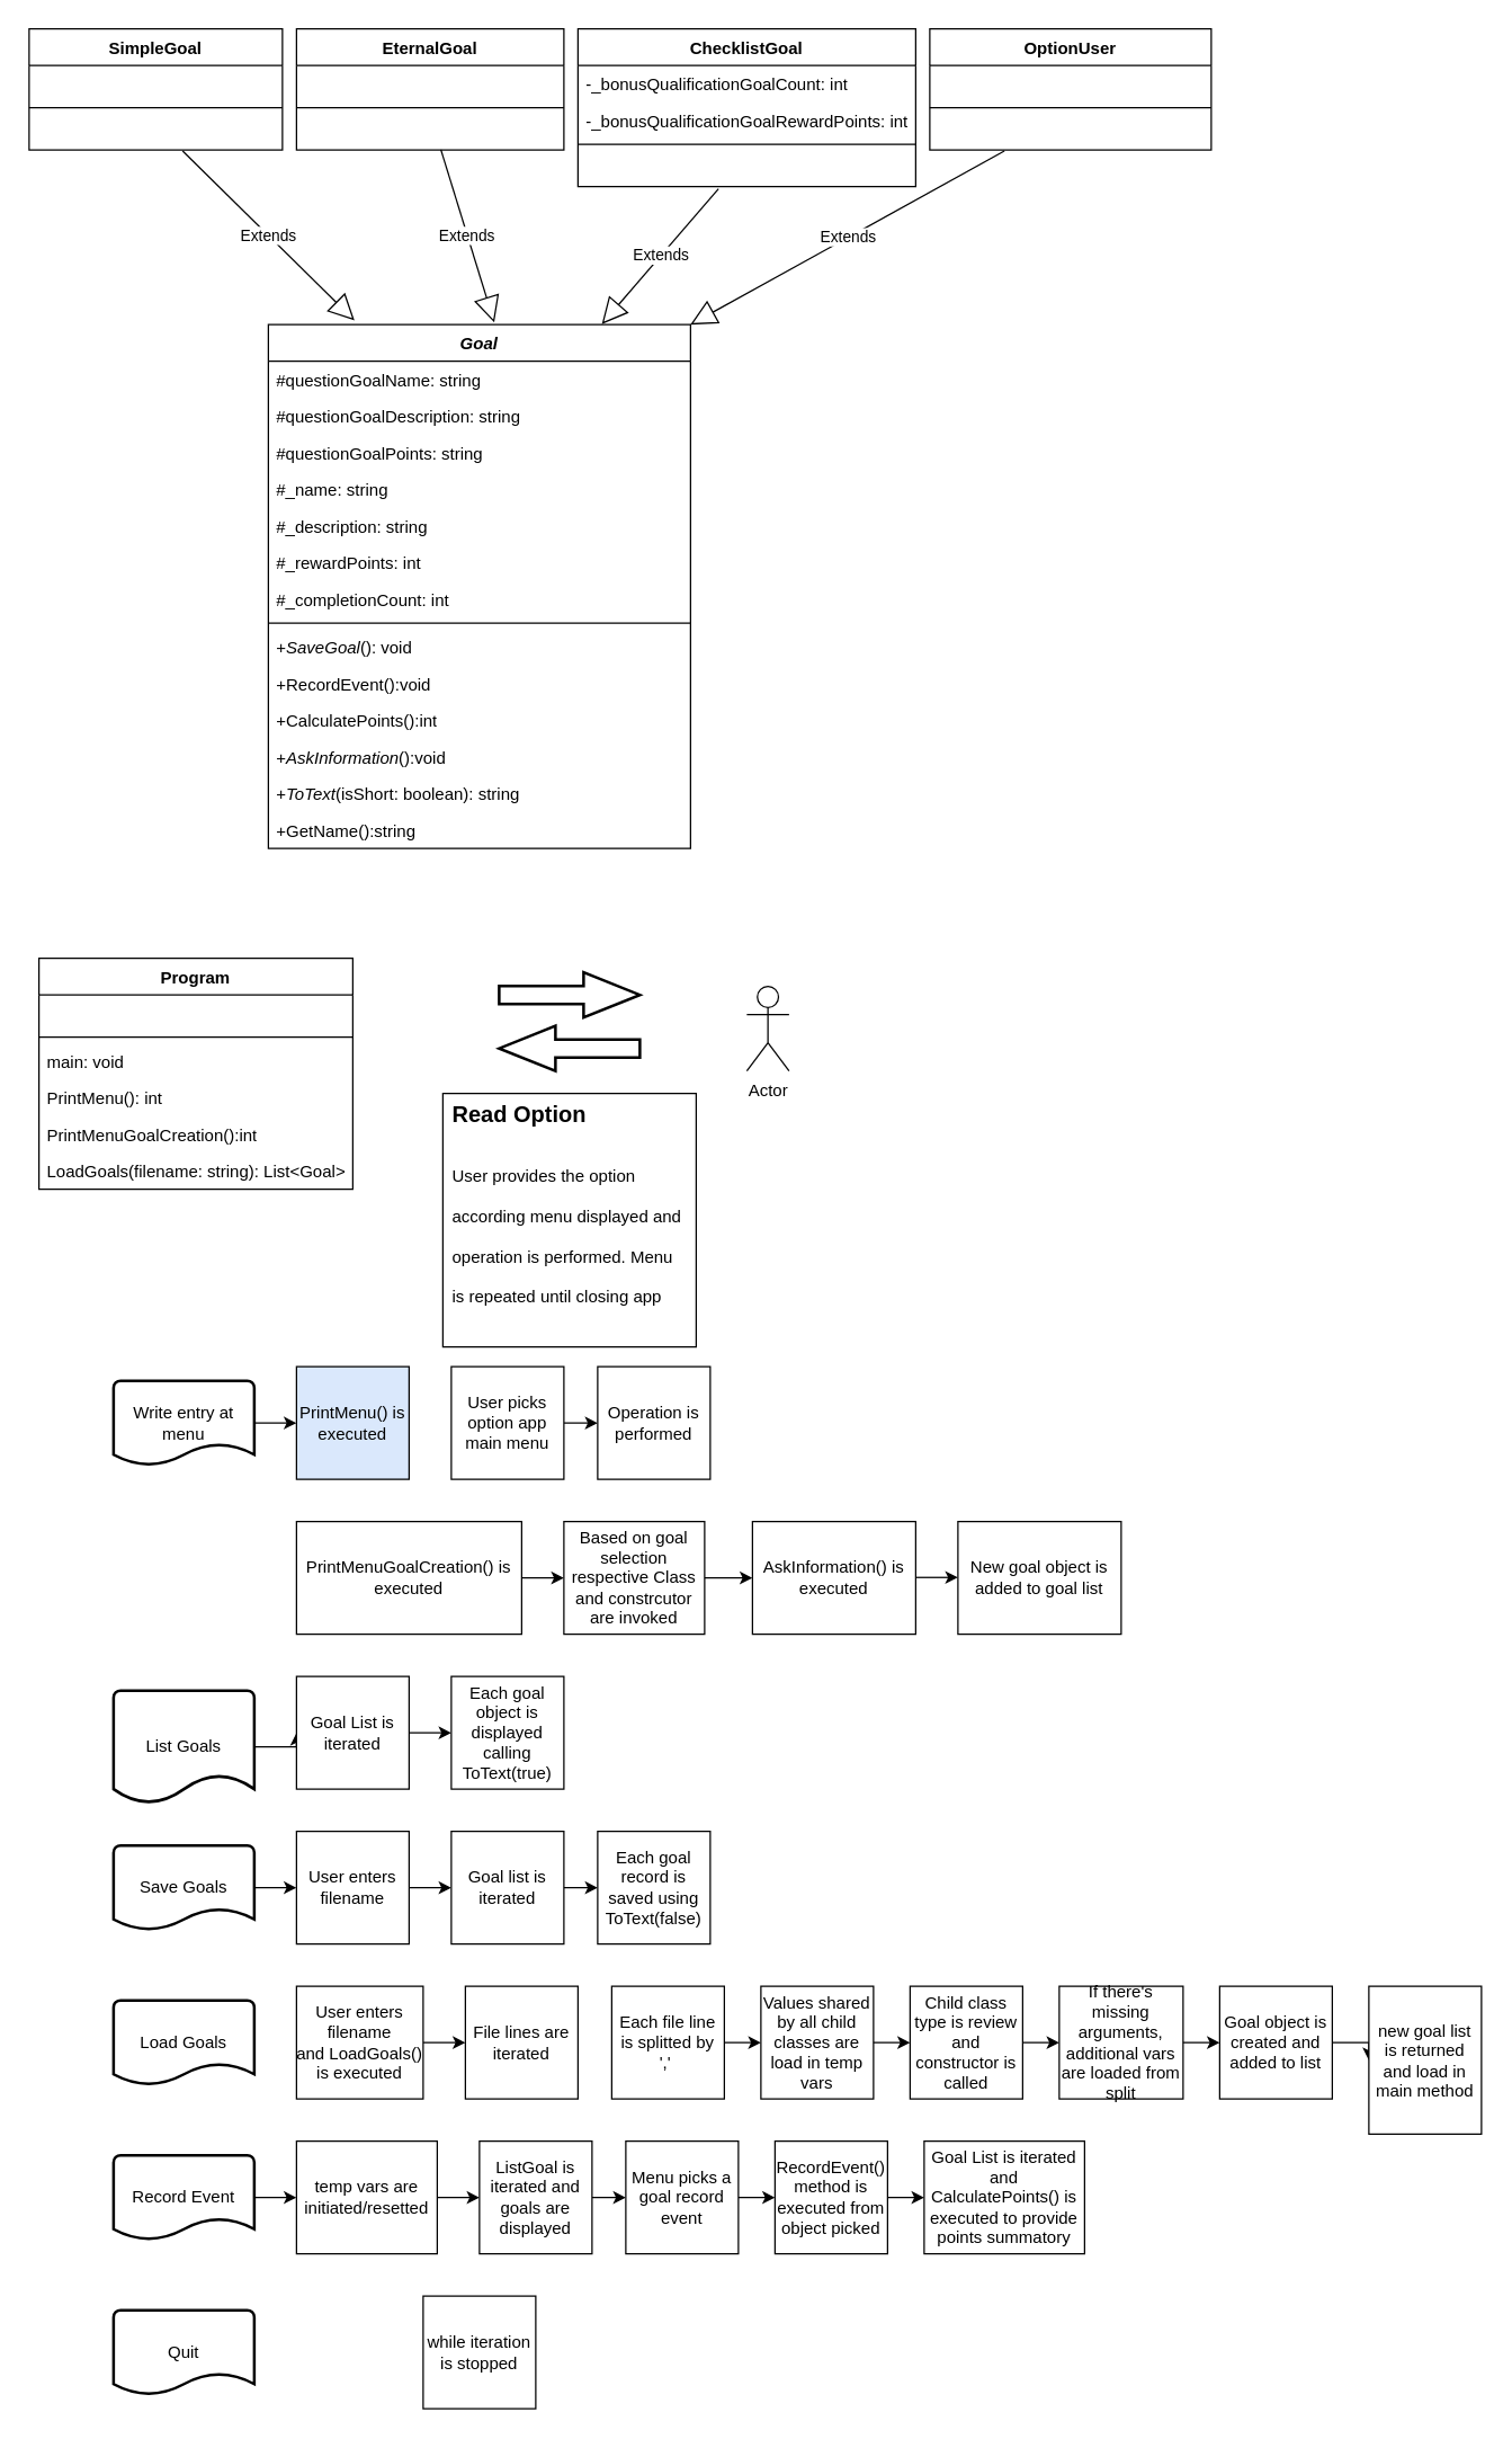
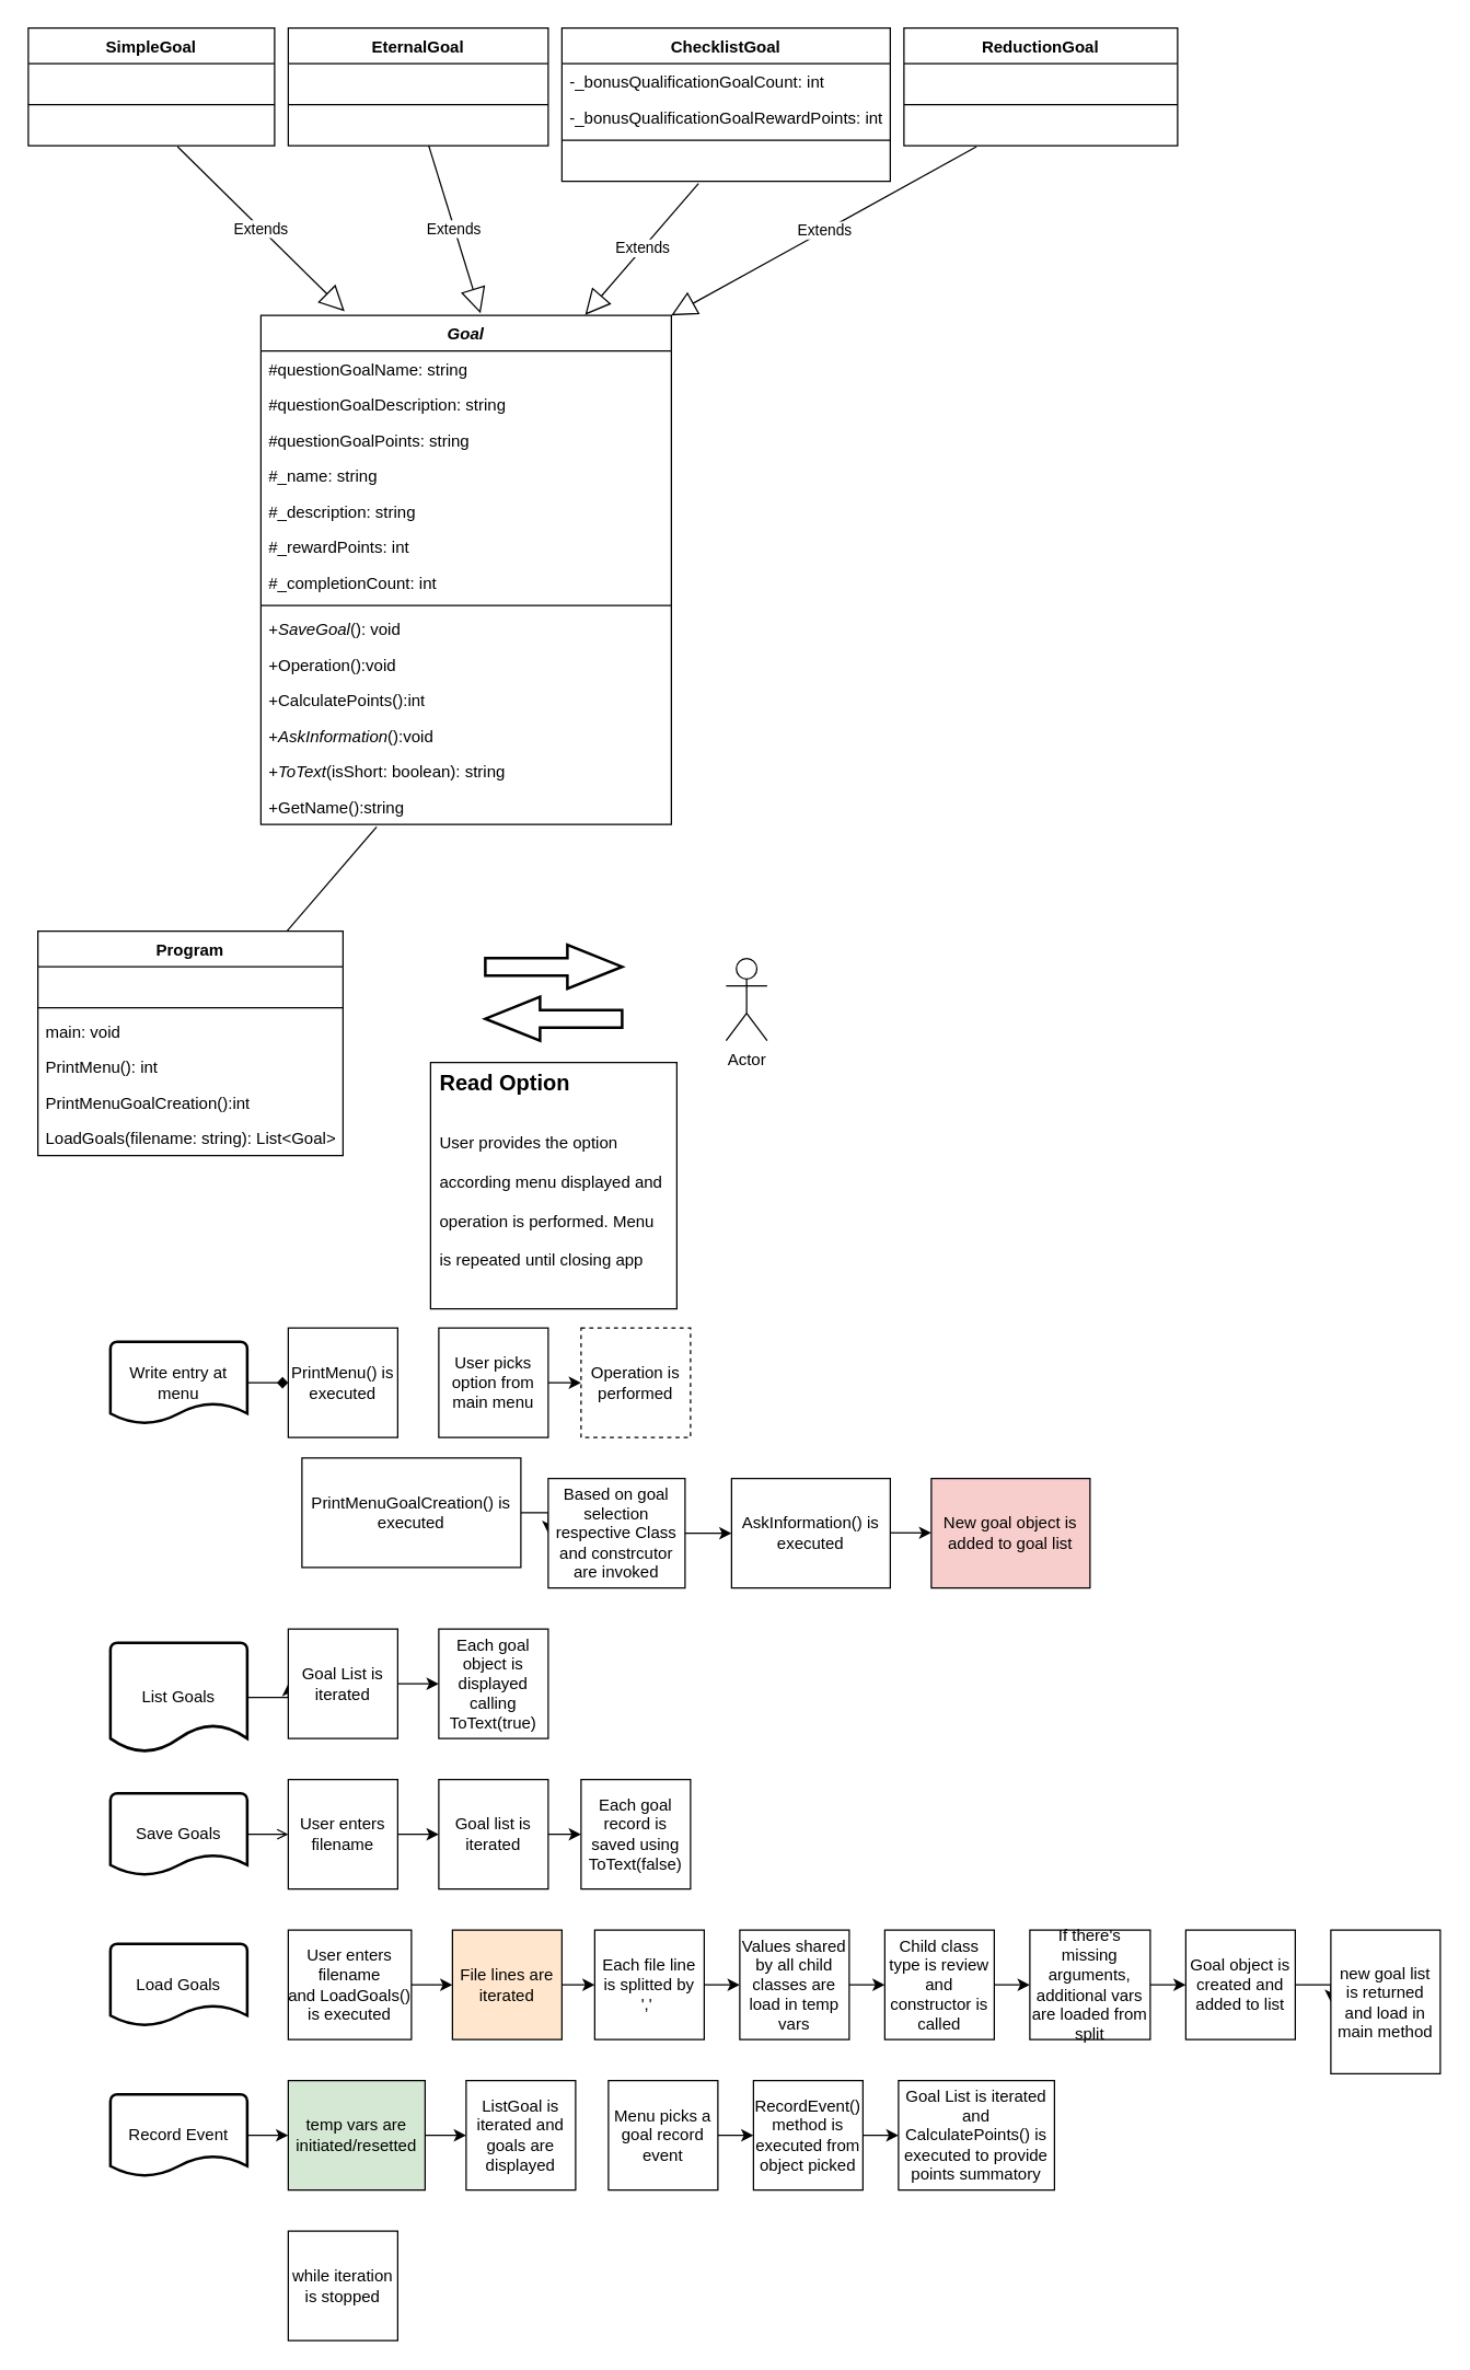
- <mxCell id="71" value="OptionUser" style="swimlane;fontStyle=1;align=center;verticalAlign=top;childLayout=stackLayout;horizontal=1;startSize=26;horizontalStack=0;resizeParent=1;resizeParentMax=0;resizeLast=0;collapsible=1;marginBottom=0;whiteSpace=wrap;html=1;" vertex="1" parent="1"><mxGeometry x="660" y="20" width="200" height="86" as="geometry" /></mxCell>
+ <mxCell id="71" value="ReductionGoal" style="swimlane;fontStyle=1;align=center;verticalAlign=top;childLayout=stackLayout;horizontal=1;startSize=26;horizontalStack=0;resizeParent=1;resizeParentMax=0;resizeLast=0;collapsible=1;marginBottom=0;whiteSpace=wrap;html=1;" vertex="1" parent="1"><mxGeometry x="660" y="20" width="200" height="86" as="geometry" /></mxCell>
- <mxCell id="12" value="+RecordEvent():void" style="text;strokeColor=none;fillColor=none;align=left;verticalAlign=top;spacingLeft=4;spacingRight=4;overflow=hidden;rotatable=0;points=[[0,0.5],[1,0.5]];portConstraint=eastwest;whiteSpace=wrap;html=1;" vertex="1" parent="2"><mxGeometry y="242" width="300" height="26" as="geometry" /></mxCell>
+ <mxCell id="12" value="+Operation():void" style="text;strokeColor=none;fillColor=none;align=left;verticalAlign=top;spacingLeft=4;spacingRight=4;overflow=hidden;rotatable=0;points=[[0,0.5],[1,0.5]];portConstraint=eastwest;whiteSpace=wrap;html=1;" vertex="1" parent="2"><mxGeometry y="242" width="300" height="26" as="geometry" /></mxCell>
+ <mxCell id="70" value="" style="endArrow=none;html=1;rounded=0;entryX=0.282;entryY=1.067;entryDx=0;entryDy=0;entryPerimeter=0;" edge="1" parent="1" source="17" target="16"><mxGeometry width="50" height="50" relative="1" as="geometry"><mxPoint x="250" y="630" as="sourcePoint" /><mxPoint x="110" y="600" as="targetPoint" /></mxGeometry></mxCell>
- <mxCell id="31" style="edgeStyle=orthogonalEdgeStyle;rounded=0;orthogonalLoop=1;jettySize=auto;html=1;exitX=1;exitY=0.5;exitDx=0;exitDy=0;exitPerimeter=0;entryX=0;entryY=0.5;entryDx=0;entryDy=0;" edge="1" parent="1" source="32" target="33"><mxGeometry relative="1" as="geometry" /></mxCell>
+ <mxCell id="31" style="edgeStyle=orthogonalEdgeStyle;rounded=0;orthogonalLoop=1;jettySize=auto;html=1;exitX=1;exitY=0.5;exitDx=0;exitDy=0;exitPerimeter=0;entryX=0;entryY=0.5;entryDx=0;entryDy=0;endArrow=diamond;" edge="1" parent="1" source="32" target="33"><mxGeometry relative="1" as="geometry" /></mxCell>
- <mxCell id="33" value="PrintMenu() is executed" style="whiteSpace=wrap;html=1;aspect=fixed;fillColor=#dae8fc;" vertex="1" parent="1"><mxGeometry x="210" y="970" width="80" height="80" as="geometry" /></mxCell>
+ <mxCell id="33" value="PrintMenu() is executed" style="whiteSpace=wrap;html=1;aspect=fixed;" vertex="1" parent="1"><mxGeometry x="210" y="970" width="80" height="80" as="geometry" /></mxCell>
- <mxCell id="35" value="User picks option app main menu" style="whiteSpace=wrap;html=1;aspect=fixed;" vertex="1" parent="1"><mxGeometry x="320" y="970" width="80" height="80" as="geometry" /></mxCell>
+ <mxCell id="35" value="User picks option from main menu" style="whiteSpace=wrap;html=1;aspect=fixed;" vertex="1" parent="1"><mxGeometry x="320" y="970" width="80" height="80" as="geometry" /></mxCell>
- <mxCell id="36" value="Operation is performed" style="whiteSpace=wrap;html=1;aspect=fixed;" vertex="1" parent="1"><mxGeometry x="424" y="970" width="80" height="80" as="geometry" /></mxCell>
+ <mxCell id="36" value="Operation is performed" style="whiteSpace=wrap;html=1;aspect=fixed;dashed=1;" vertex="1" parent="1"><mxGeometry x="424" y="970" width="80" height="80" as="geometry" /></mxCell>
- <mxCell id="38" value="PrintMenuGoalCreation() is executed" style="whiteSpace=wrap;html=1;" vertex="1" parent="1"><mxGeometry x="210" y="1080" width="160" height="80" as="geometry" /></mxCell>
+ <mxCell id="38" value="PrintMenuGoalCreation() is executed" style="whiteSpace=wrap;html=1;" vertex="1" parent="1"><mxGeometry x="220" y="1065" width="160" height="80" as="geometry" /></mxCell>
- <mxCell id="77" value="New goal object is added to goal list" style="whiteSpace=wrap;html=1;" vertex="1" parent="1"><mxGeometry x="680" y="1080" width="116" height="80" as="geometry" /></mxCell>
+ <mxCell id="77" value="New goal object is added to goal list" style="whiteSpace=wrap;html=1;fillColor=#f8cecc;" vertex="1" parent="1"><mxGeometry x="680" y="1080" width="116" height="80" as="geometry" /></mxCell>
- <mxCell id="47" style="edgeStyle=orthogonalEdgeStyle;rounded=0;orthogonalLoop=1;jettySize=auto;html=1;exitX=1;exitY=0.5;exitDx=0;exitDy=0;exitPerimeter=0;entryX=0;entryY=0.5;entryDx=0;entryDy=0;" edge="1" parent="1" source="48" target="50"><mxGeometry relative="1" as="geometry" /></mxCell>
+ <mxCell id="47" style="edgeStyle=orthogonalEdgeStyle;rounded=0;orthogonalLoop=1;jettySize=auto;html=1;exitX=1;exitY=0.5;exitDx=0;exitDy=0;exitPerimeter=0;entryX=0;entryY=0.5;entryDx=0;entryDy=0;endArrow=open;" edge="1" parent="1" source="48" target="50"><mxGeometry relative="1" as="geometry" /></mxCell>
- <mxCell id="82" value="File lines are iterated" style="whiteSpace=wrap;html=1;aspect=fixed;" vertex="1" parent="1"><mxGeometry x="330" y="1410" width="80" height="80" as="geometry" /></mxCell>
+ <mxCell id="82" value="File lines are iterated" style="whiteSpace=wrap;html=1;aspect=fixed;fillColor=#ffe6cc;" vertex="1" parent="1"><mxGeometry x="330" y="1410" width="80" height="80" as="geometry" /></mxCell>
+ <mxCell id="81" style="edgeStyle=orthogonalEdgeStyle;rounded=0;orthogonalLoop=1;jettySize=auto;html=1;exitX=1;exitY=0.5;exitDx=0;exitDy=0;entryX=0;entryY=0.5;entryDx=0;entryDy=0;" edge="1" parent="1" source="82" target="84"><mxGeometry relative="1" as="geometry" /></mxCell>
- <mxCell id="89" value="temp vars are initiated/resetted" style="whiteSpace=wrap;html=1;" vertex="1" parent="1"><mxGeometry x="210" y="1520" width="100" height="80" as="geometry" /></mxCell>
+ <mxCell id="89" value="temp vars are initiated/resetted" style="whiteSpace=wrap;html=1;fillColor=#d5e8d4;" vertex="1" parent="1"><mxGeometry x="210" y="1520" width="100" height="80" as="geometry" /></mxCell>
- <mxCell id="90" style="edgeStyle=orthogonalEdgeStyle;rounded=0;orthogonalLoop=1;jettySize=auto;html=1;exitX=1;exitY=0.5;exitDx=0;exitDy=0;entryX=0;entryY=0.5;entryDx=0;entryDy=0;" edge="1" parent="1" source="91" target="93"><mxGeometry relative="1" as="geometry" /></mxCell>
- <mxCell id="95" value="Quit" style="strokeWidth=2;html=1;shape=mxgraph.flowchart.document2;whiteSpace=wrap;size=0.25;" vertex="1" parent="1"><mxGeometry x="80" y="1640" width="100" height="60" as="geometry" /></mxCell>
- <mxCell id="96" value="while iteration is stopped" style="whiteSpace=wrap;html=1;aspect=fixed;" vertex="1" parent="1"><mxGeometry x="300" y="1630" width="80" height="80" as="geometry" /></mxCell>
+ <mxCell id="96" value="while iteration is stopped" style="whiteSpace=wrap;html=1;aspect=fixed;" vertex="1" parent="1"><mxGeometry x="210" y="1630" width="80" height="80" as="geometry" /></mxCell>
